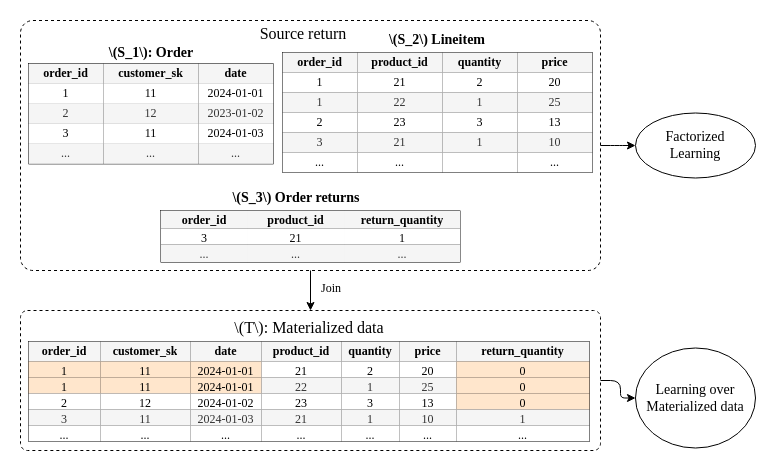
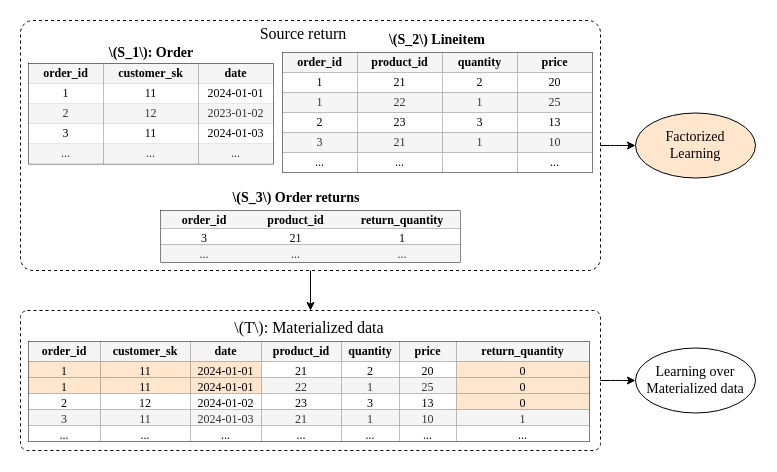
- <mxCell id="113" value="Factorized &lt;br&gt;Learning" style="ellipse;whiteSpace=wrap;html=1;fontFamily=palatina;fontSource=https%3A%2F%2Ffonts.googleapis.com%2Fcss%3Ffamily%3Dpalatina;fontSize=14;rounded=1;" parent="1" vertex="1"><mxGeometry x="635" y="112.5" width="120" height="65" as="geometry" /></mxCell>
+ <mxCell id="113" value="Factorized &lt;br&gt;Learning" style="ellipse;whiteSpace=wrap;html=1;fontFamily=palatina;fontSource=https%3A%2F%2Ffonts.googleapis.com%2Fcss%3Ffamily%3Dpalatina;fontSize=14;rounded=1;fillColor=#ffe6cc;" parent="1" vertex="1"><mxGeometry x="635" y="112.5" width="120" height="65" as="geometry" /></mxCell>
- <mxCell id="112" value="&lt;font style=&quot;font-size: 12px;&quot;&gt;Join&lt;/font&gt;" style="text;html=1;strokeColor=none;fillColor=none;align=center;verticalAlign=middle;whiteSpace=wrap;rounded=1;fontSize=12;fontFamily=palatina;fontSource=https%3A%2F%2Ffonts.googleapis.com%2Fcss%3Ffamily%3Dpalatina;fontColor=#000000;" parent="1" vertex="1"><mxGeometry x="301" y="273" width="60" height="30" as="geometry" /></mxCell>
- <mxCell id="114" value="&lt;font data-font-src=&quot;https://fonts.googleapis.com/css?family=palatino&quot; style=&quot;font-size: 14px;&quot;&gt;Learning over Materialized data&lt;/font&gt;" style="ellipse;whiteSpace=wrap;html=1;fontFamily=palatina;fontSource=https%3A%2F%2Ffonts.googleapis.com%2Fcss%3Ffamily%3Dpalatina;fontSize=14;rounded=1;" parent="1" vertex="1"><mxGeometry x="635" y="347.5" width="120" height="100" as="geometry" /></mxCell>
+ <mxCell id="114" value="&lt;font data-font-src=&quot;https://fonts.googleapis.com/css?family=palatino&quot; style=&quot;font-size: 14px;&quot;&gt;Learning over Materialized data&lt;/font&gt;" style="ellipse;whiteSpace=wrap;html=1;fontFamily=palatina;fontSource=https%3A%2F%2Ffonts.googleapis.com%2Fcss%3Ffamily%3Dpalatina;fontSize=14;rounded=1;" parent="1" vertex="1"><mxGeometry x="635" y="347.5" width="120" height="65" as="geometry" /></mxCell>
